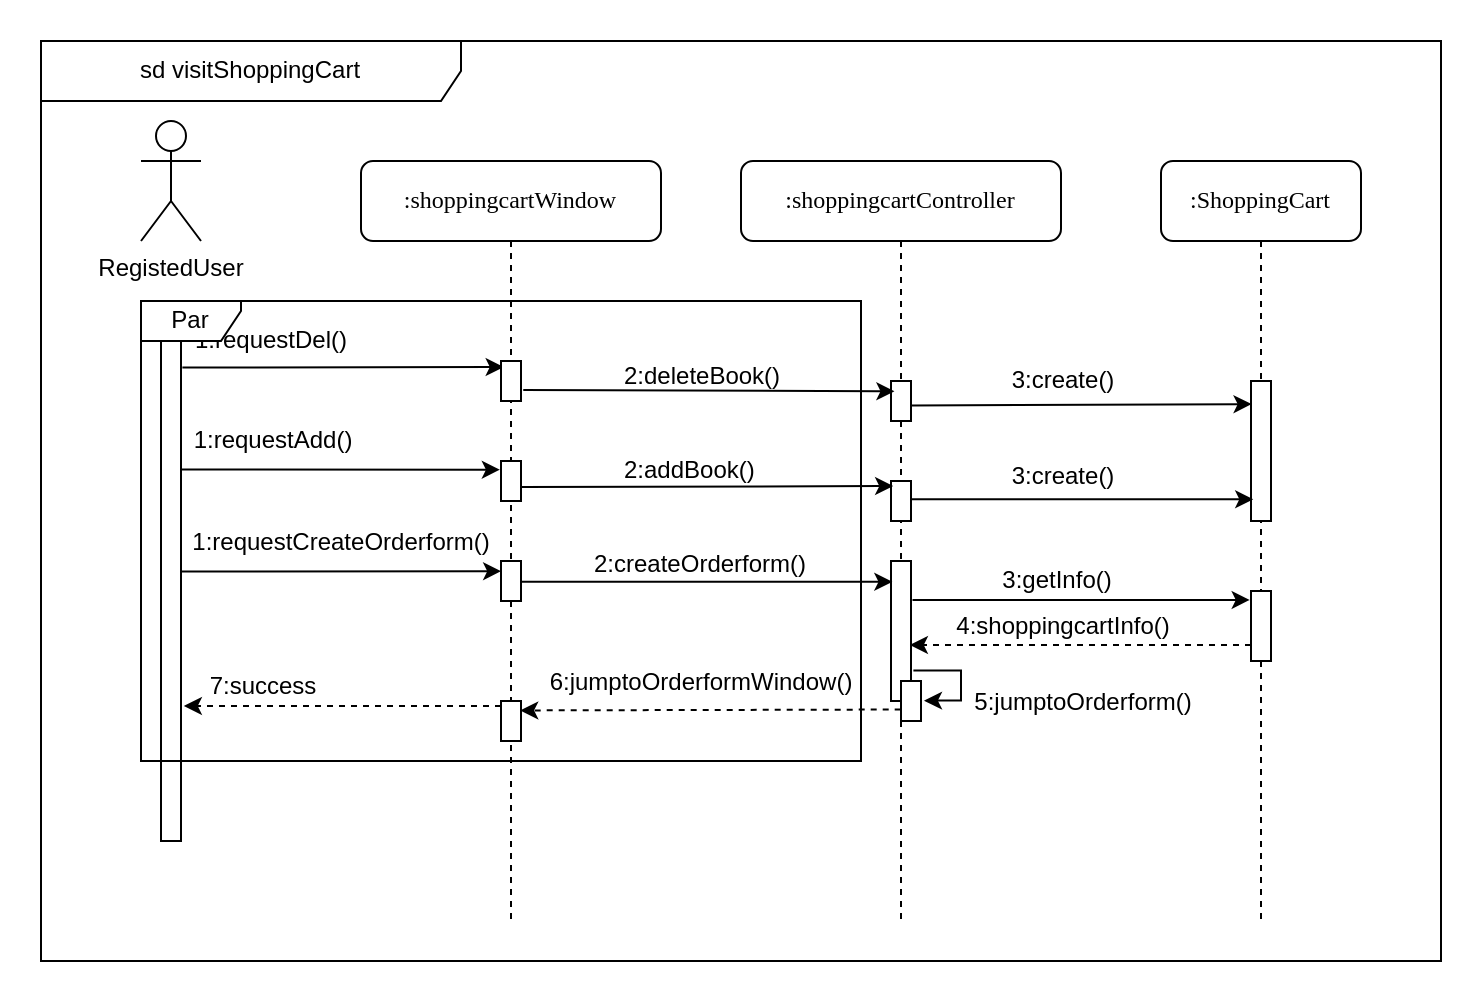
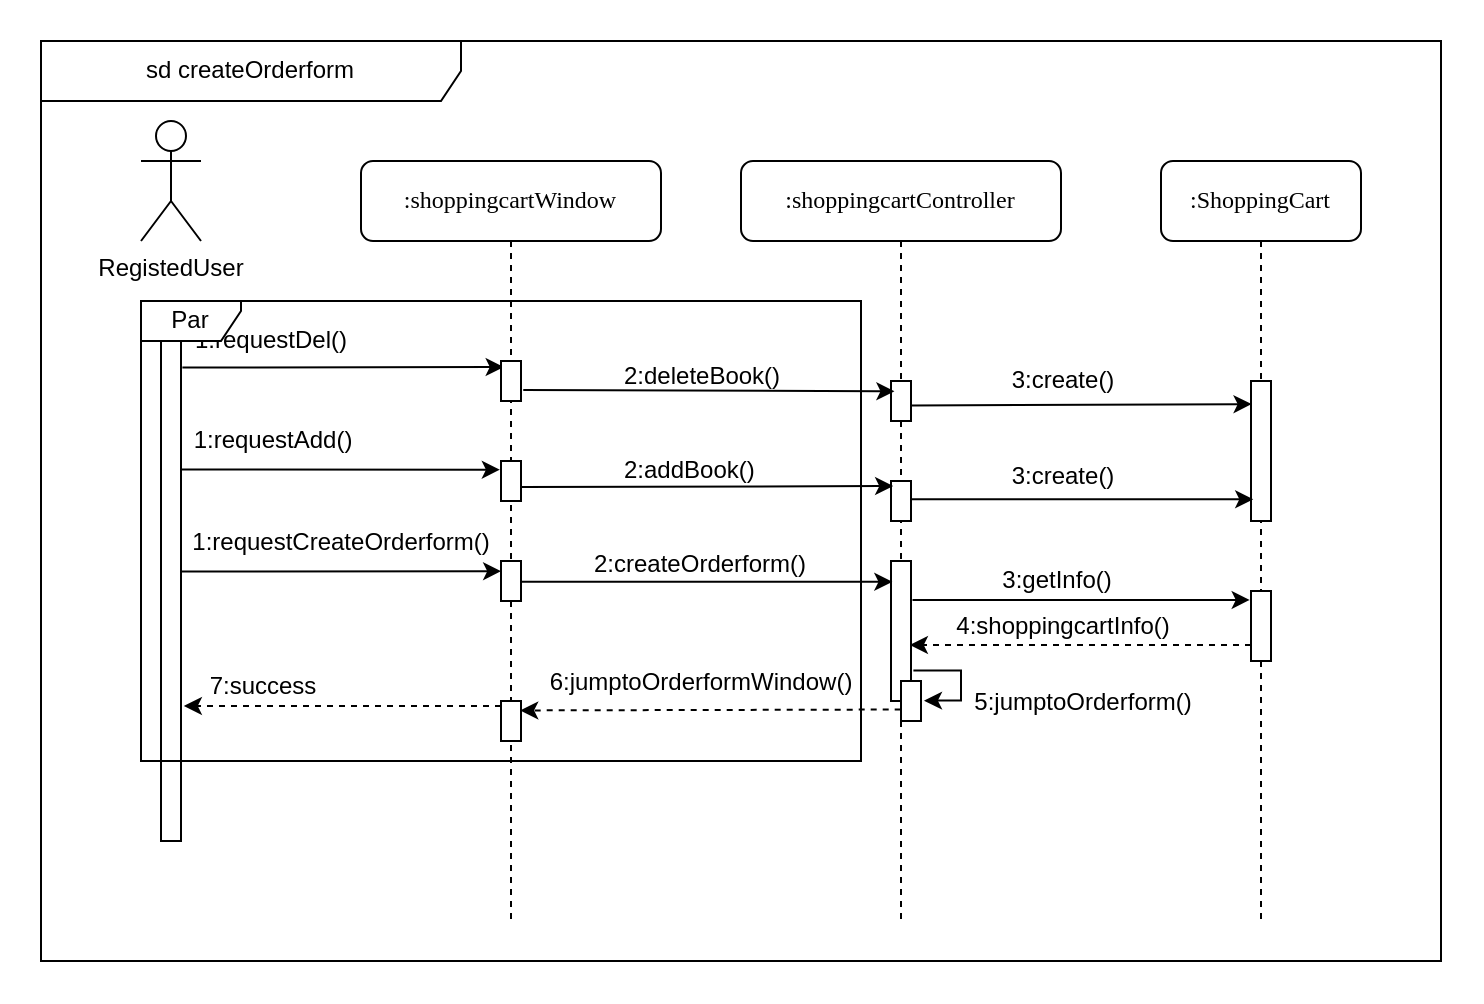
- <mxCell id="44" value="sd visitShoppingCart" style="shape=umlFrame;whiteSpace=wrap;html=1;width=210;height=30;" parent="1" vertex="1"><mxGeometry x="20" y="20" width="700" height="460" as="geometry" /></mxCell>
+ <mxCell id="44" value="sd createOrderform" style="shape=umlFrame;whiteSpace=wrap;html=1;width=210;height=30;" parent="1" vertex="1"><mxGeometry x="20" y="20" width="700" height="460" as="geometry" /></mxCell>
